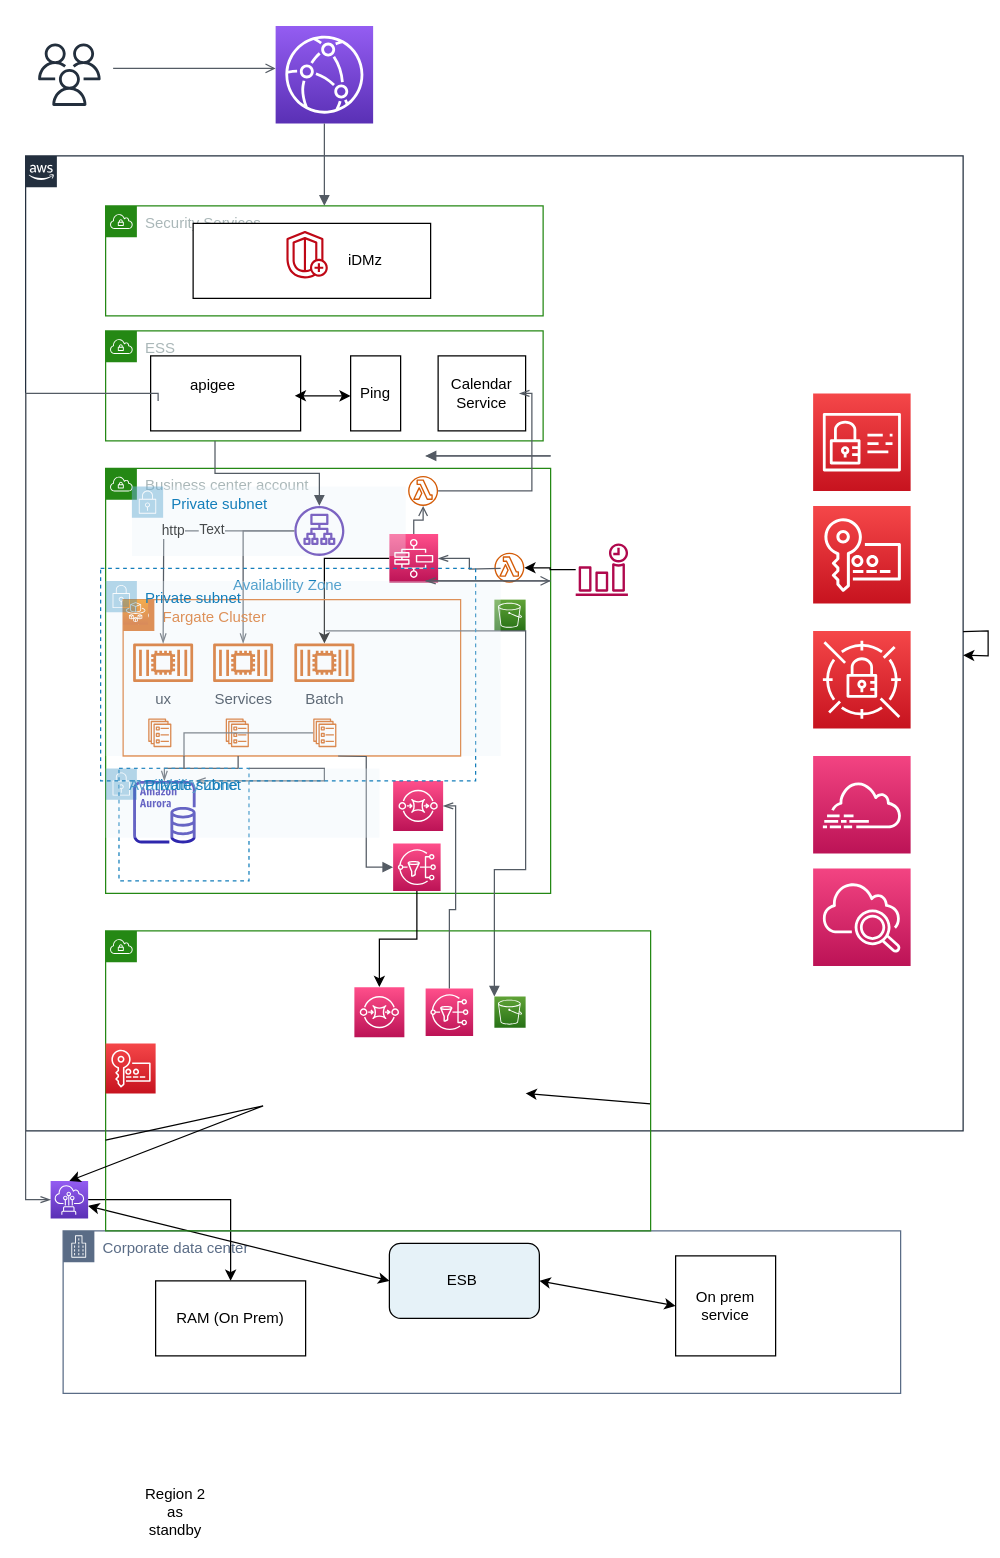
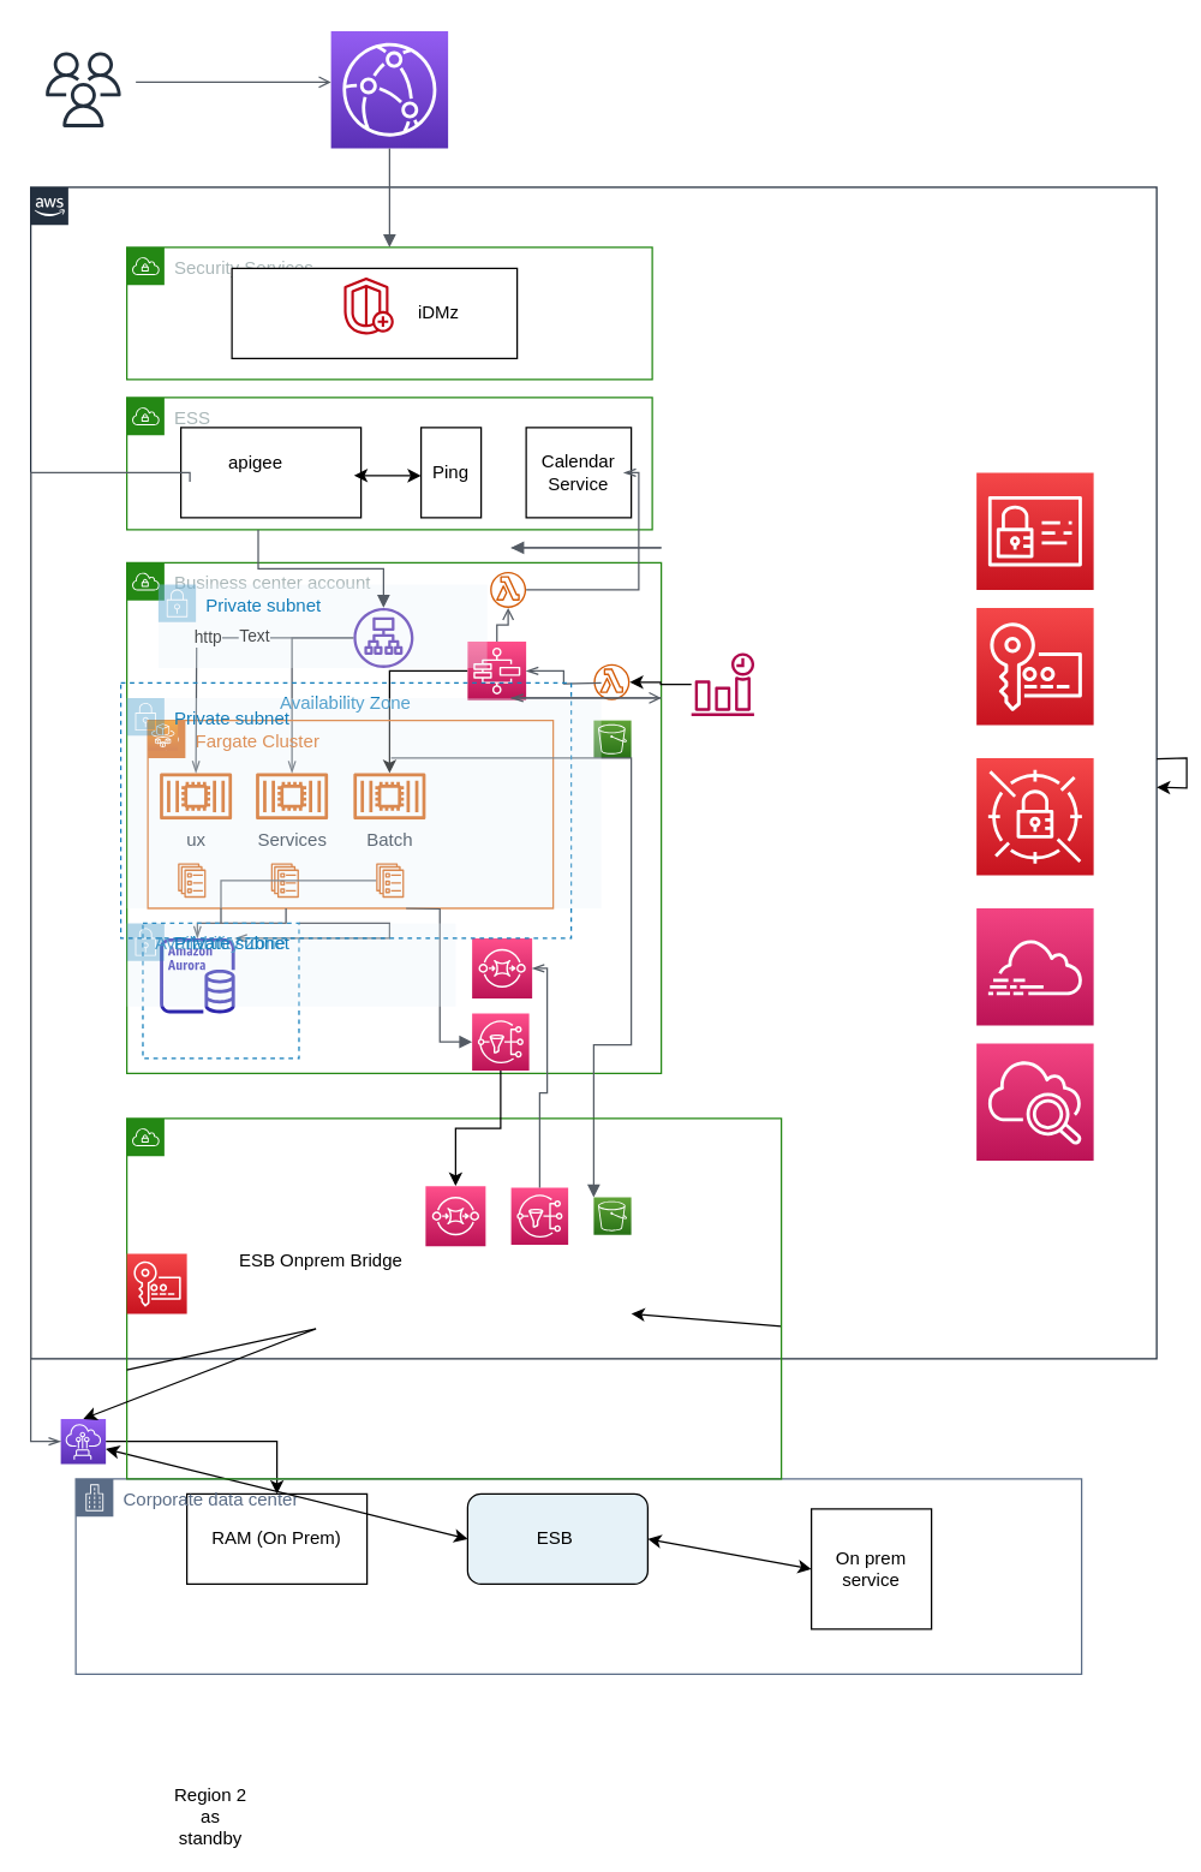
+ <mxCell id="77" value="ESB Onprem Bridge" style="text;html=1;strokeColor=none;fillColor=none;align=center;verticalAlign=middle;whiteSpace=wrap;rounded=0;" vertex="1" parent="76"><mxGeometry x="60" y="80" width="139" height="30" as="geometry" /></mxCell>
- <mxCell id="63" value="RAM (On Prem)" style="rounded=0;whiteSpace=wrap;html=1;" vertex="1" parent="1"><mxGeometry x="124" y="1024" width="120" height="60" as="geometry" /></mxCell>
+ <mxCell id="63" value="RAM (On Prem)" style="rounded=0;whiteSpace=wrap;html=1;" vertex="1" parent="1"><mxGeometry x="124" y="994" width="120" height="60" as="geometry" /></mxCell>
